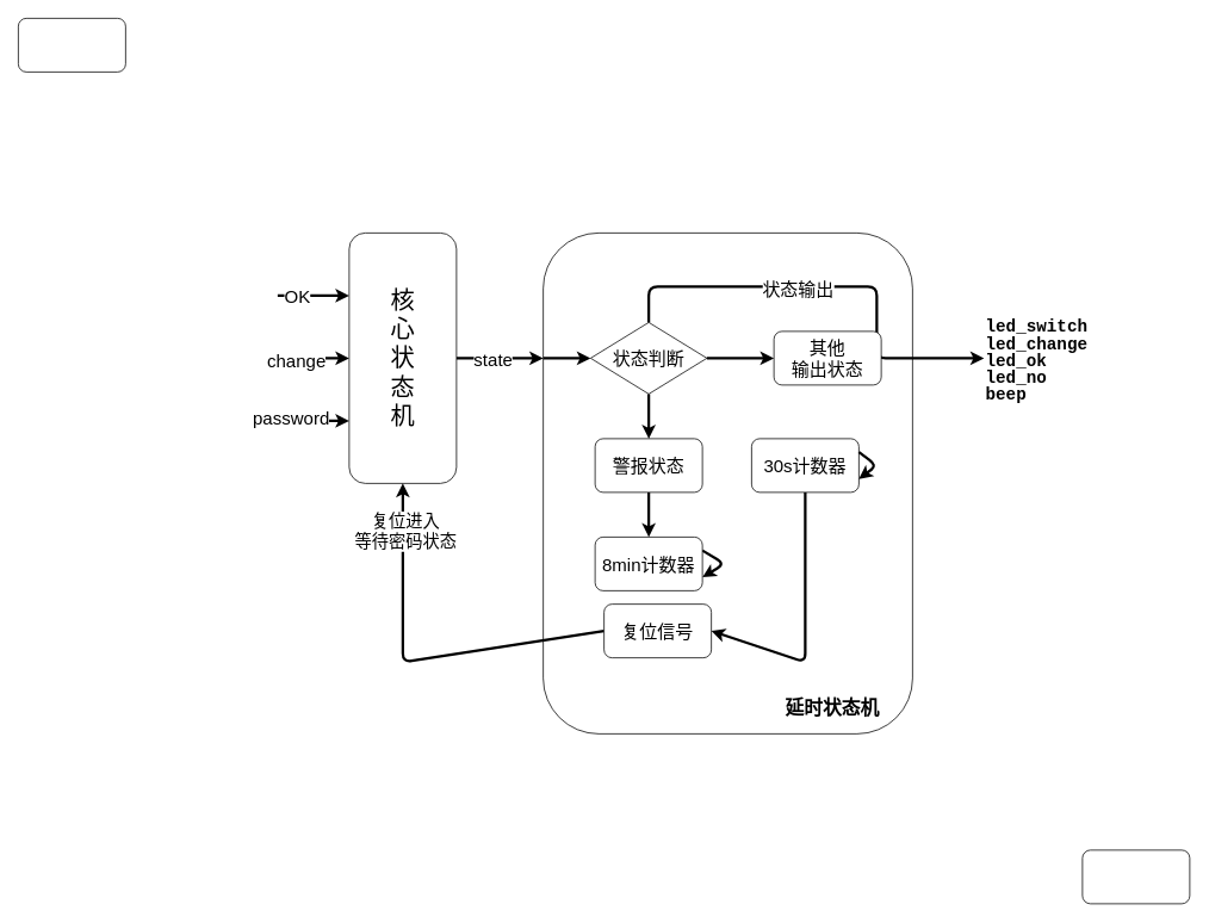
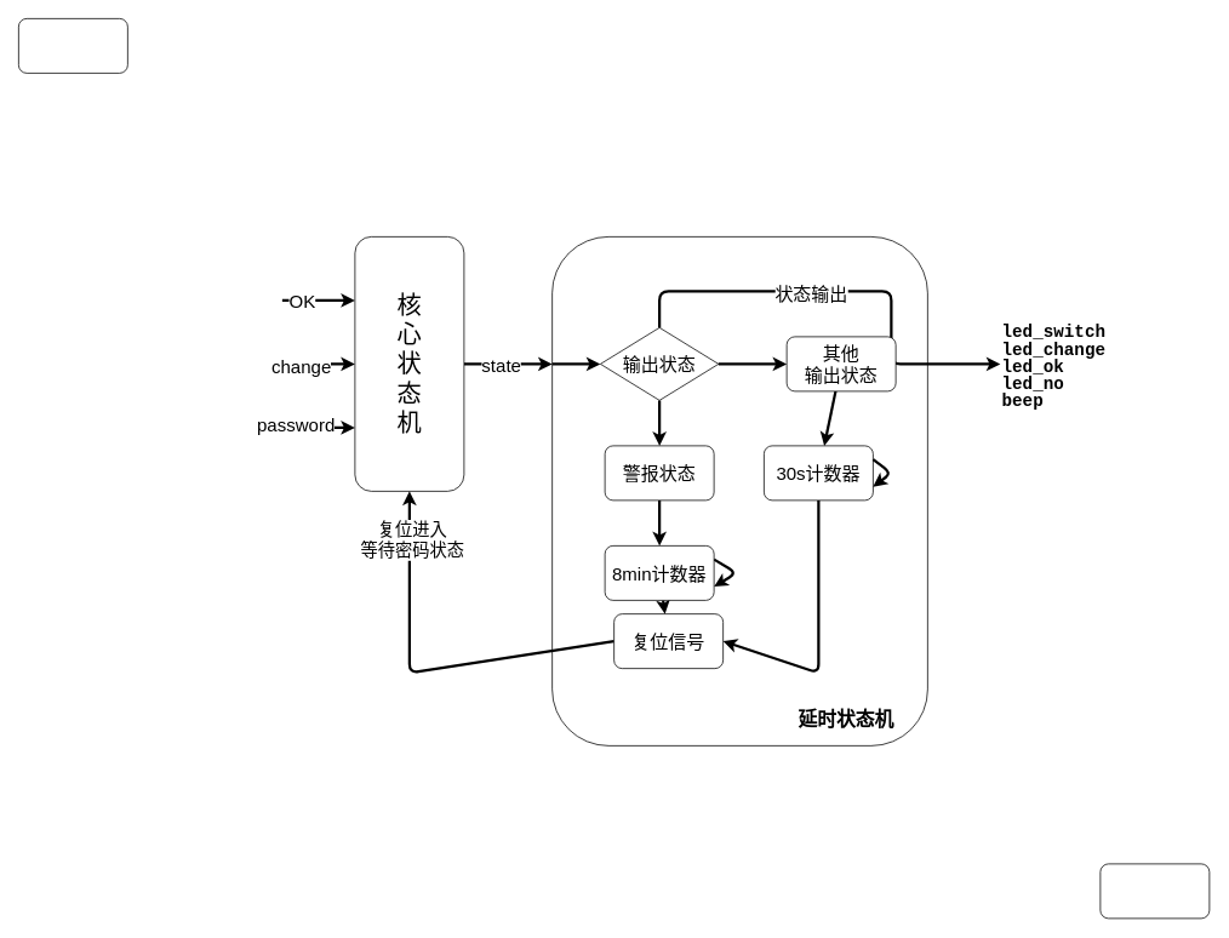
- <mxCell id="18" value="状态判断" style="rhombus;whiteSpace=wrap;html=1;fontSize=20;" vertex="1" parent="1"><mxGeometry x="660" y="360" width="130" height="80" as="geometry" /></mxCell>
+ <mxCell id="18" value="输出状态" style="rhombus;whiteSpace=wrap;html=1;fontSize=20;" vertex="1" parent="1"><mxGeometry x="660" y="360" width="130" height="80" as="geometry" /></mxCell>
+ <mxCell id="22" value="" style="edgeStyle=none;html=1;strokeWidth=3;fontSize=20;" edge="1" parent="1" source="23" target="28"><mxGeometry relative="1" as="geometry" /></mxCell>
+ <mxCell id="25" value="" style="edgeStyle=none;html=1;strokeWidth=3;fontSize=20;" edge="1" parent="1" source="26" target="33"><mxGeometry relative="1" as="geometry" /></mxCell>
